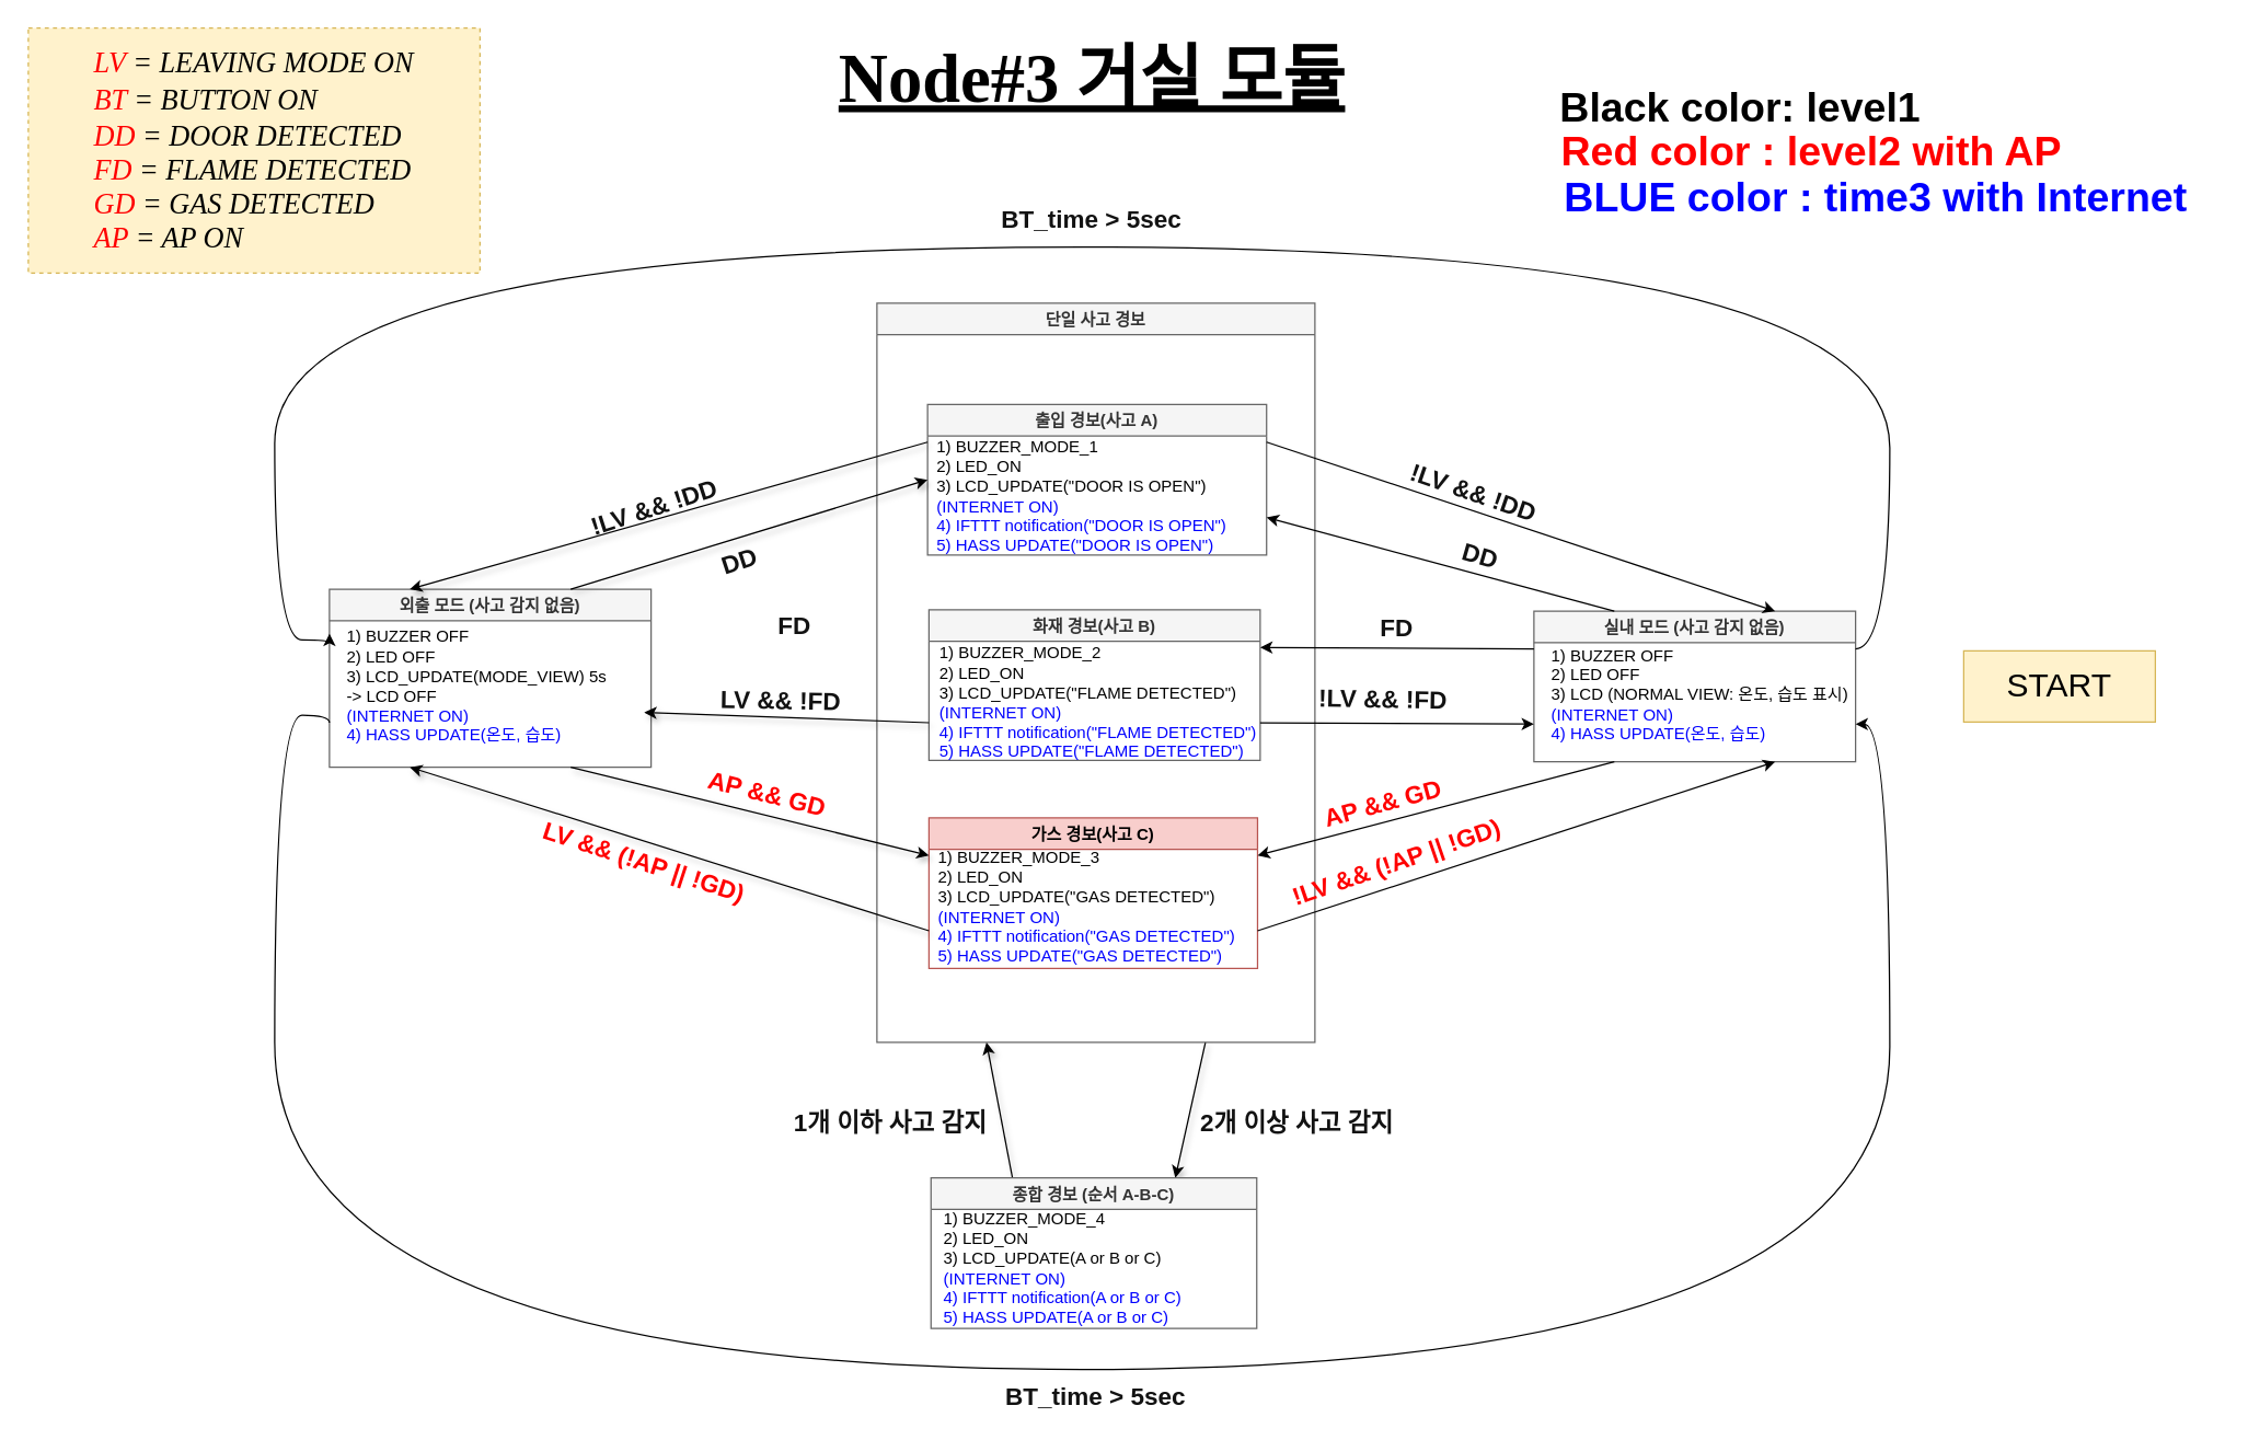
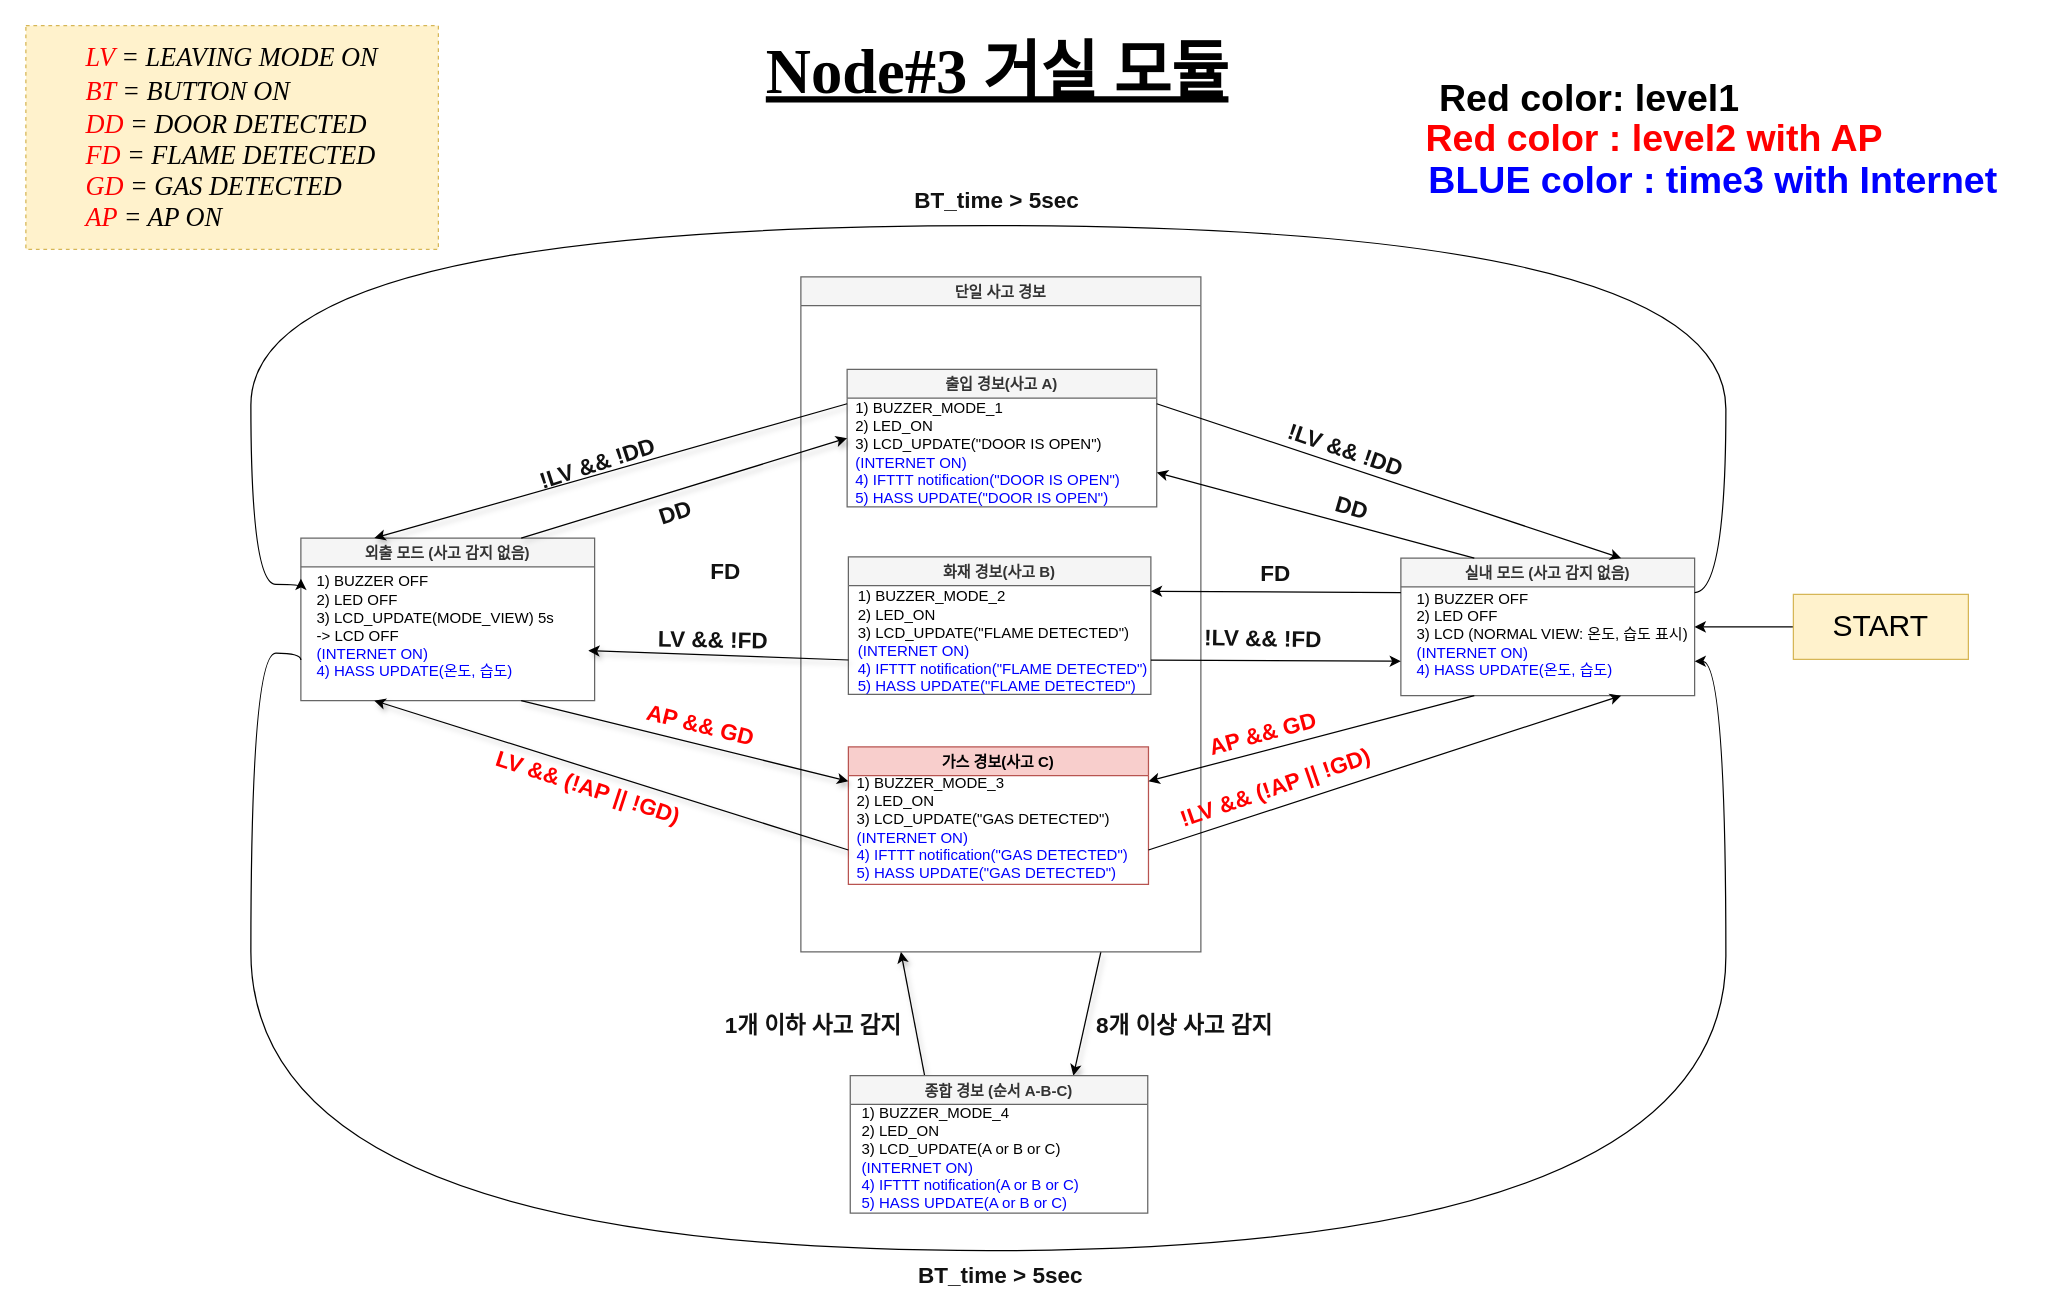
- <mxCell id="59" value="Black color: level1" style="text;html=1;strokeColor=none;fillColor=none;align=center;verticalAlign=middle;whiteSpace=wrap;rounded=0;fontColor=#000000;fontSize=30;fontStyle=1" parent="1" vertex="1"><mxGeometry x="1081" y="68" width="380" height="20" as="geometry" /></mxCell>
+ <mxCell id="59" value="Red color: level1" style="text;html=1;strokeColor=none;fillColor=none;align=center;verticalAlign=middle;whiteSpace=wrap;rounded=0;fontColor=#000000;fontSize=30;fontStyle=1" parent="1" vertex="1"><mxGeometry x="1081" y="68" width="380" height="20" as="geometry" /></mxCell>
+ <mxCell id="55" value="" style="edgeStyle=orthogonalEdgeStyle;rounded=0;orthogonalLoop=1;jettySize=auto;html=1;" parent="1" source="56" target="8" edge="1"><mxGeometry relative="1" as="geometry" /></mxCell>
- <mxCell id="31" value="&lt;font&gt;&lt;span style=&quot;font-size: 18px&quot;&gt;&lt;b&gt;2개 이상 사고 감지&lt;/b&gt;&lt;/span&gt;&lt;/font&gt;" style="text;html=1;strokeColor=none;fillColor=none;align=center;verticalAlign=middle;whiteSpace=wrap;rounded=0;fontColor=#121212;" parent="1" vertex="1"><mxGeometry x="826.5" y="810" width="240" height="20" as="geometry" /></mxCell>
+ <mxCell id="31" value="&lt;font&gt;&lt;span style=&quot;font-size: 18px&quot;&gt;&lt;b&gt;8개 이상 사고 감지&lt;/b&gt;&lt;/span&gt;&lt;/font&gt;" style="text;html=1;strokeColor=none;fillColor=none;align=center;verticalAlign=middle;whiteSpace=wrap;rounded=0;fontColor=#121212;" parent="1" vertex="1"><mxGeometry x="826.5" y="810" width="240" height="20" as="geometry" /></mxCell>
